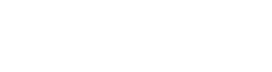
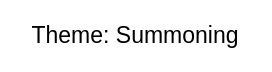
+ <mxCell id="2" value="Theme: Summoning" style="text;html=1;align=center;verticalAlign=middle;whiteSpace=wrap;rounded=0;fontSize=23;" vertex="1" parent="1"><mxGeometry x="20" y="20" width="230" height="30" as="geometry" /></mxCell>
